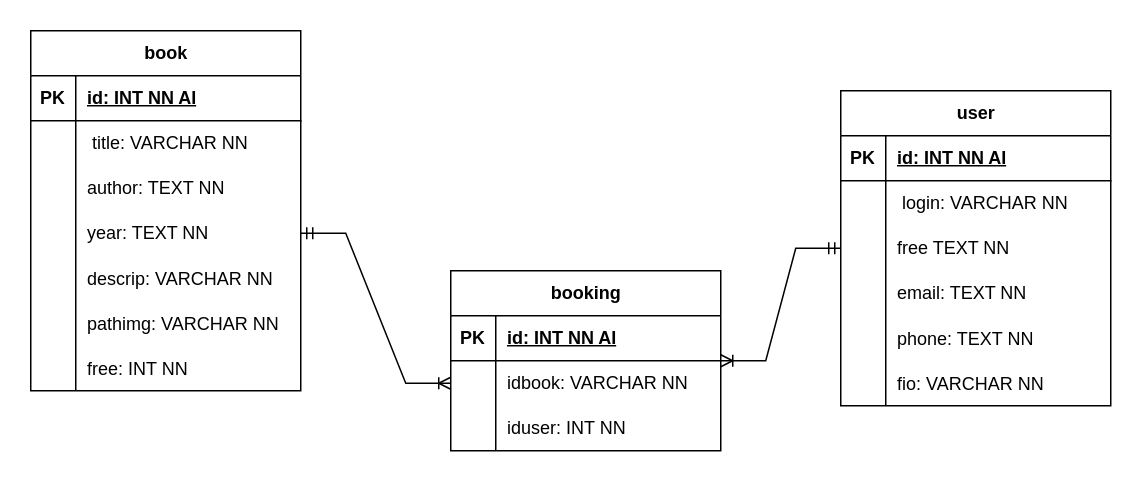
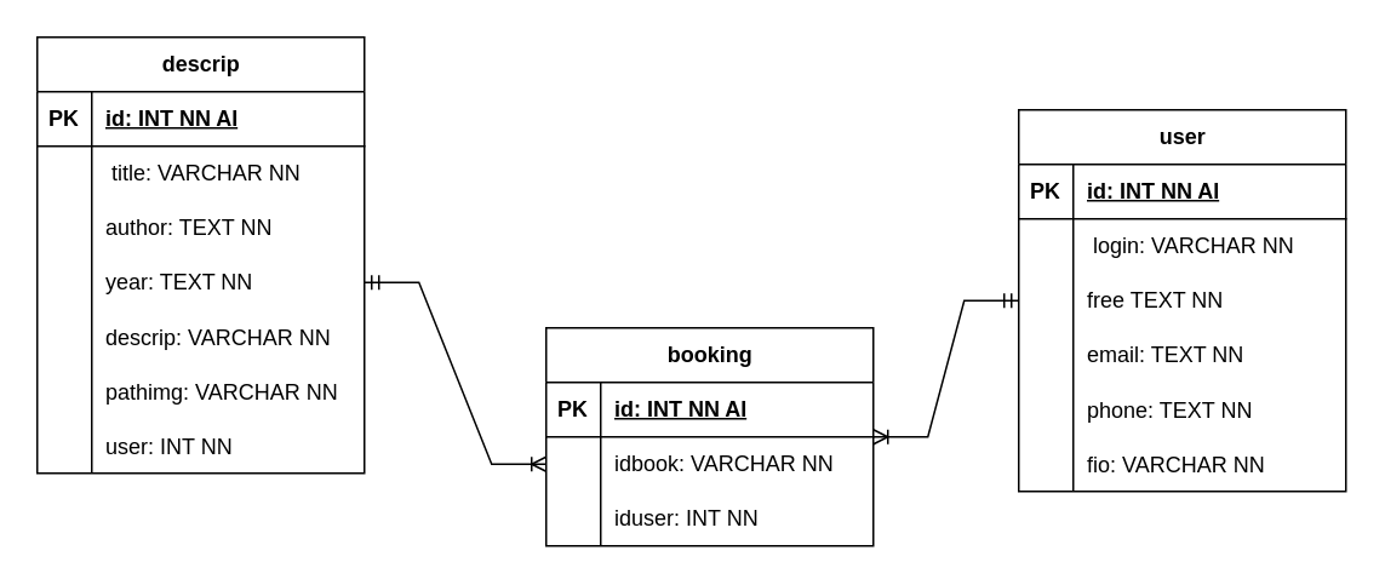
- <mxCell id="21" value="book" style="shape=table;startSize=30;container=1;collapsible=1;childLayout=tableLayout;fixedRows=1;rowLines=0;fontStyle=1;align=center;resizeLast=1;html=1;" parent="1" vertex="1"><mxGeometry x="20" y="20" width="180" height="240" as="geometry" /></mxCell>
+ <mxCell id="21" value="descrip" style="shape=table;startSize=30;container=1;collapsible=1;childLayout=tableLayout;fixedRows=1;rowLines=0;fontStyle=1;align=center;resizeLast=1;html=1;" parent="1" vertex="1"><mxGeometry x="20" y="20" width="180" height="240" as="geometry" /></mxCell>
- <mxCell id="42" value="free: INT NN" style="shape=partialRectangle;connectable=0;fillColor=none;top=0;left=0;bottom=0;right=0;align=left;spacingLeft=6;overflow=hidden;" parent="40" vertex="1"><mxGeometry x="30" width="150" height="30" as="geometry"><mxRectangle width="150" height="30" as="alternateBounds" /></mxGeometry></mxCell>
+ <mxCell id="42" value="user: INT NN" style="shape=partialRectangle;connectable=0;fillColor=none;top=0;left=0;bottom=0;right=0;align=left;spacingLeft=6;overflow=hidden;" parent="40" vertex="1"><mxGeometry x="30" width="150" height="30" as="geometry"><mxRectangle width="150" height="30" as="alternateBounds" /></mxGeometry></mxCell>
